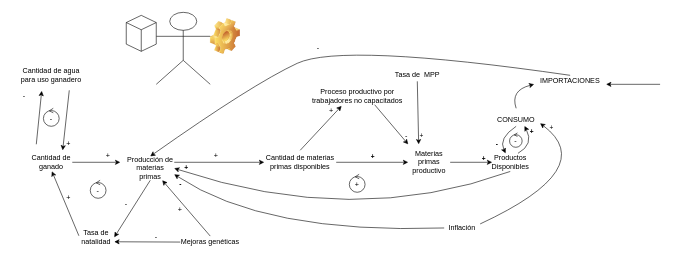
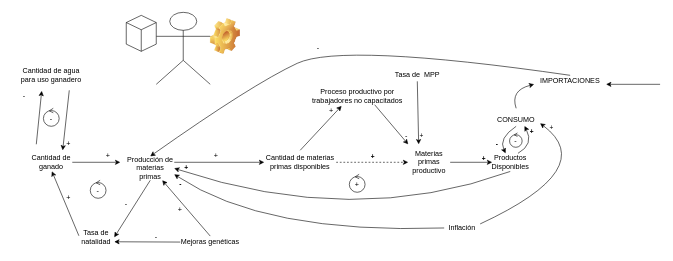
- <mxCell id="15" value="" style="endArrow=classic;html=1;exitX=1;exitY=0.5;exitDx=0;exitDy=0;entryX=0;entryY=0.5;entryDx=0;entryDy=0;labelBackgroundColor=none;" edge="1" parent="1" source="3" target="14"><mxGeometry width="50" height="50" relative="1" as="geometry"><mxPoint x="580" y="230" as="sourcePoint" /><mxPoint x="660" y="240" as="targetPoint" /></mxGeometry></mxCell>
+ <mxCell id="15" value="" style="endArrow=classic;html=1;exitX=1;exitY=0.5;exitDx=0;exitDy=0;entryX=0;entryY=0.5;entryDx=0;entryDy=0;labelBackgroundColor=none;dashed=1;" edge="1" parent="1" source="3" target="14"><mxGeometry width="50" height="50" relative="1" as="geometry"><mxPoint x="580" y="230" as="sourcePoint" /><mxPoint x="660" y="240" as="targetPoint" /></mxGeometry></mxCell>
